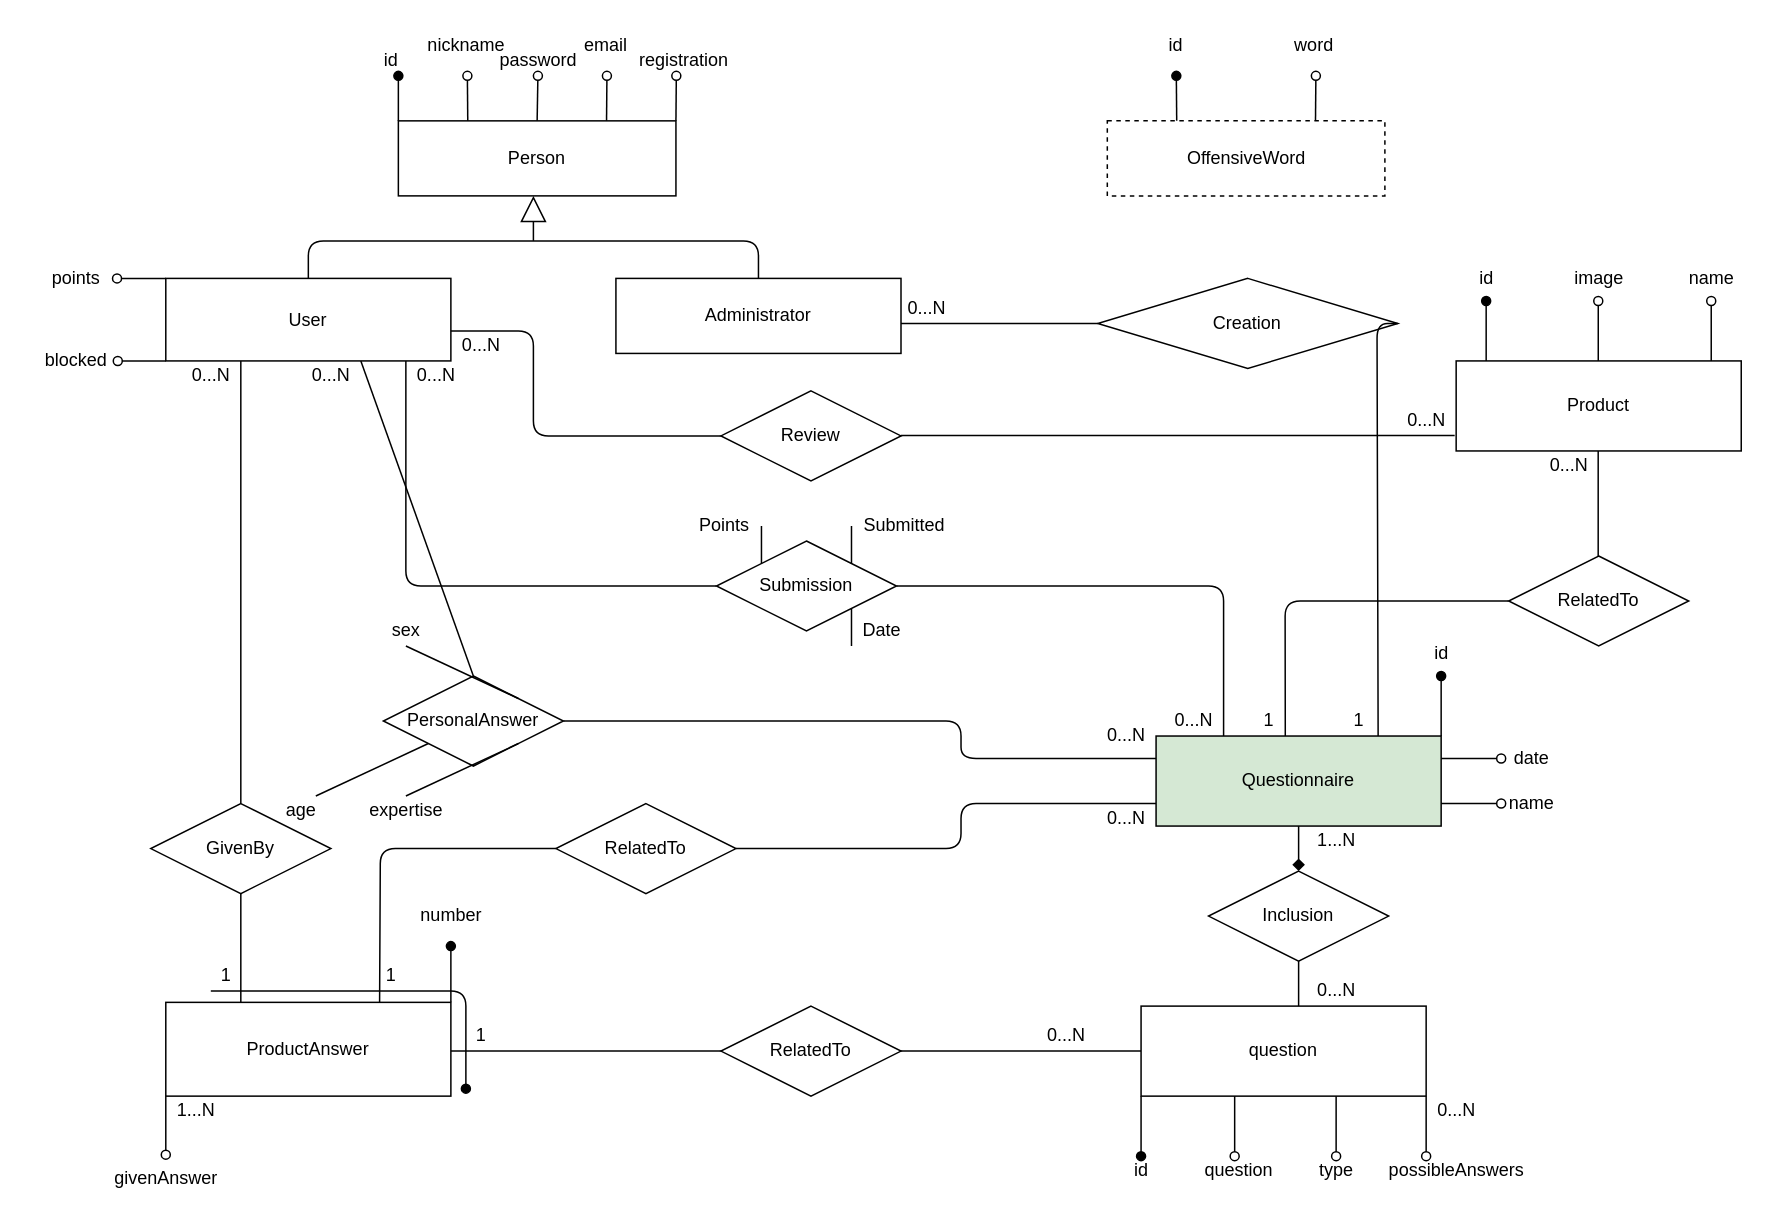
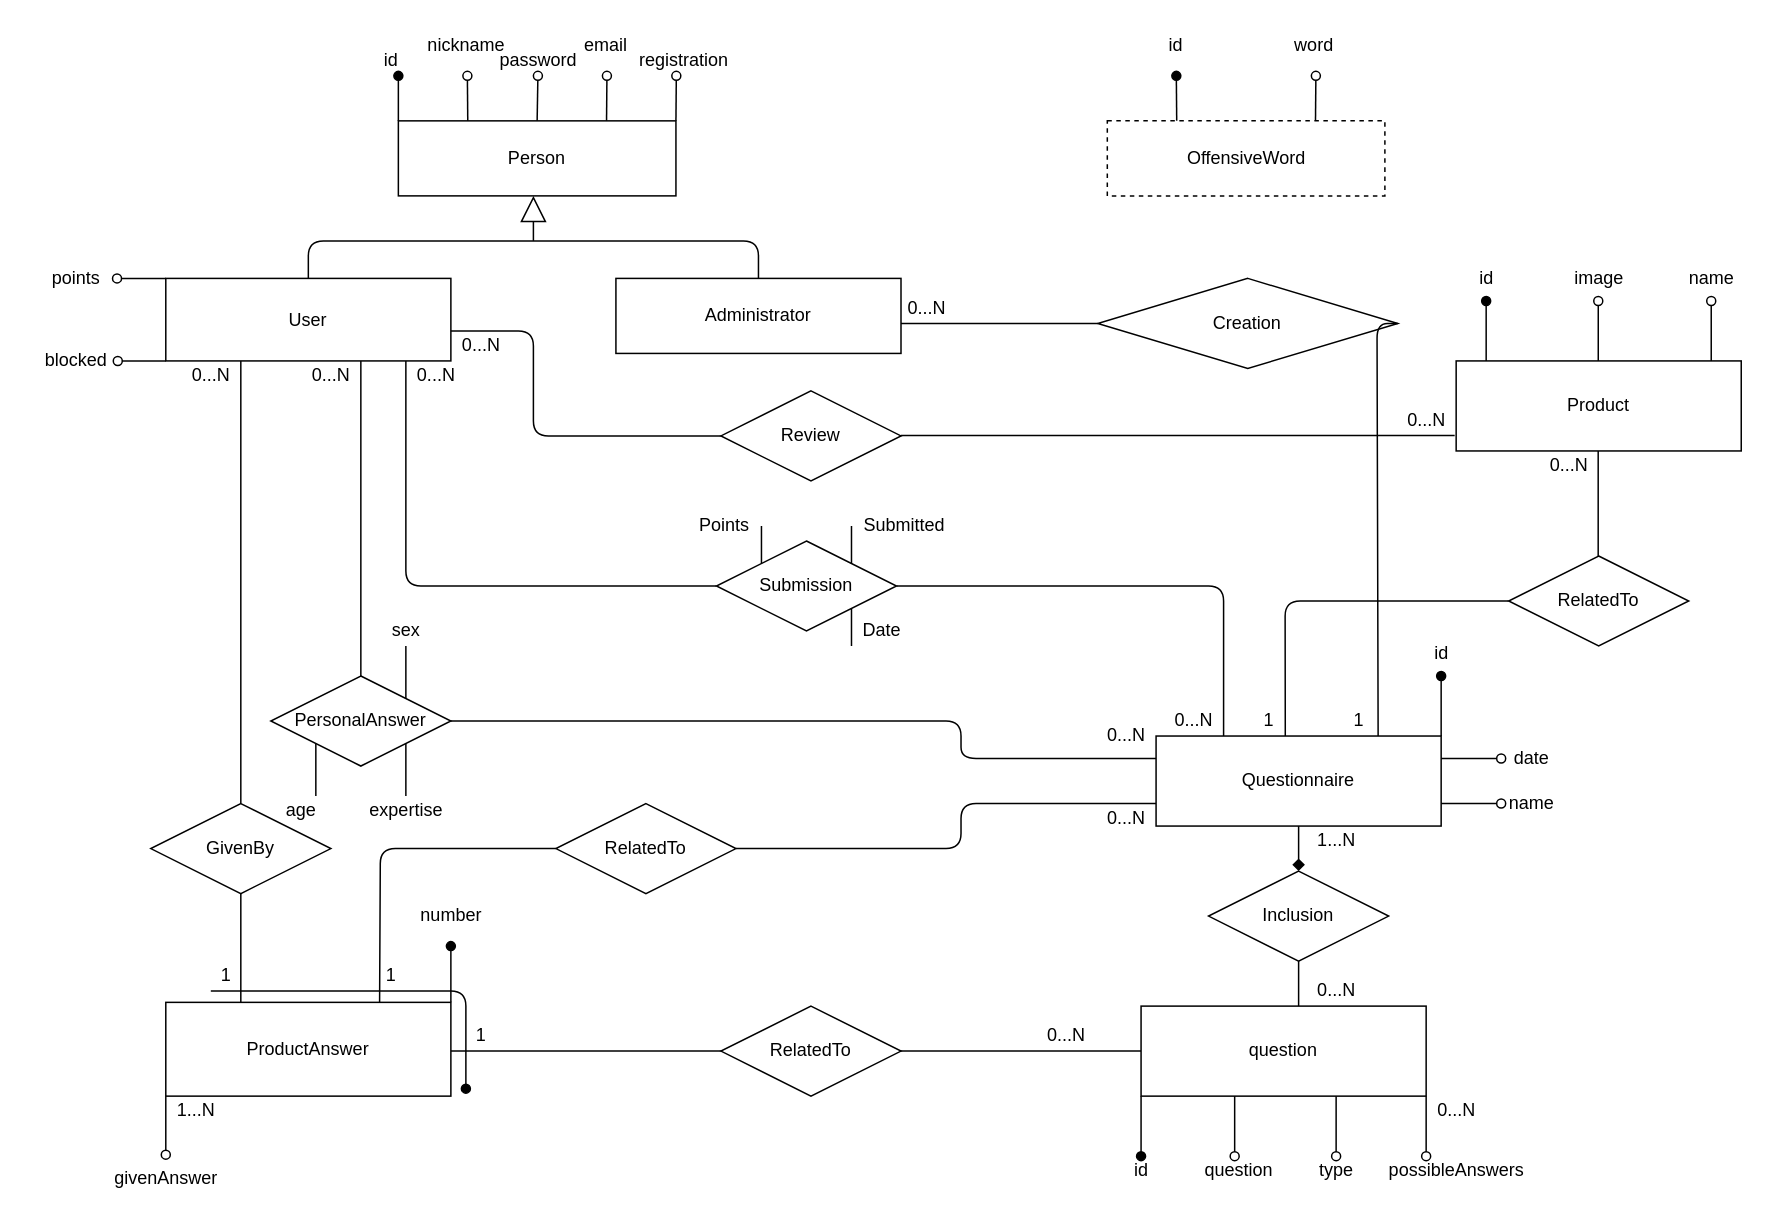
- <mxCell id="32" value="PersonalAnswer" style="shape=rhombus;perimeter=rhombusPerimeter;whiteSpace=wrap;html=1;align=center;" parent="1" vertex="1"><mxGeometry x="255" y="450" width="120" height="60" as="geometry" /></mxCell>
+ <mxCell id="32" value="PersonalAnswer" style="shape=rhombus;perimeter=rhombusPerimeter;whiteSpace=wrap;html=1;align=center;" parent="1" vertex="1"><mxGeometry x="180" y="450" width="120" height="60" as="geometry" /></mxCell>
- <mxCell id="73" value="Questionnaire" style="whiteSpace=wrap;html=1;align=center;fillColor=#d5e8d4;" parent="1" vertex="1"><mxGeometry x="770" y="490" width="190" height="60" as="geometry" /></mxCell>
+ <mxCell id="73" value="Questionnaire" style="whiteSpace=wrap;html=1;align=center;" parent="1" vertex="1"><mxGeometry x="770" y="490" width="190" height="60" as="geometry" /></mxCell>
